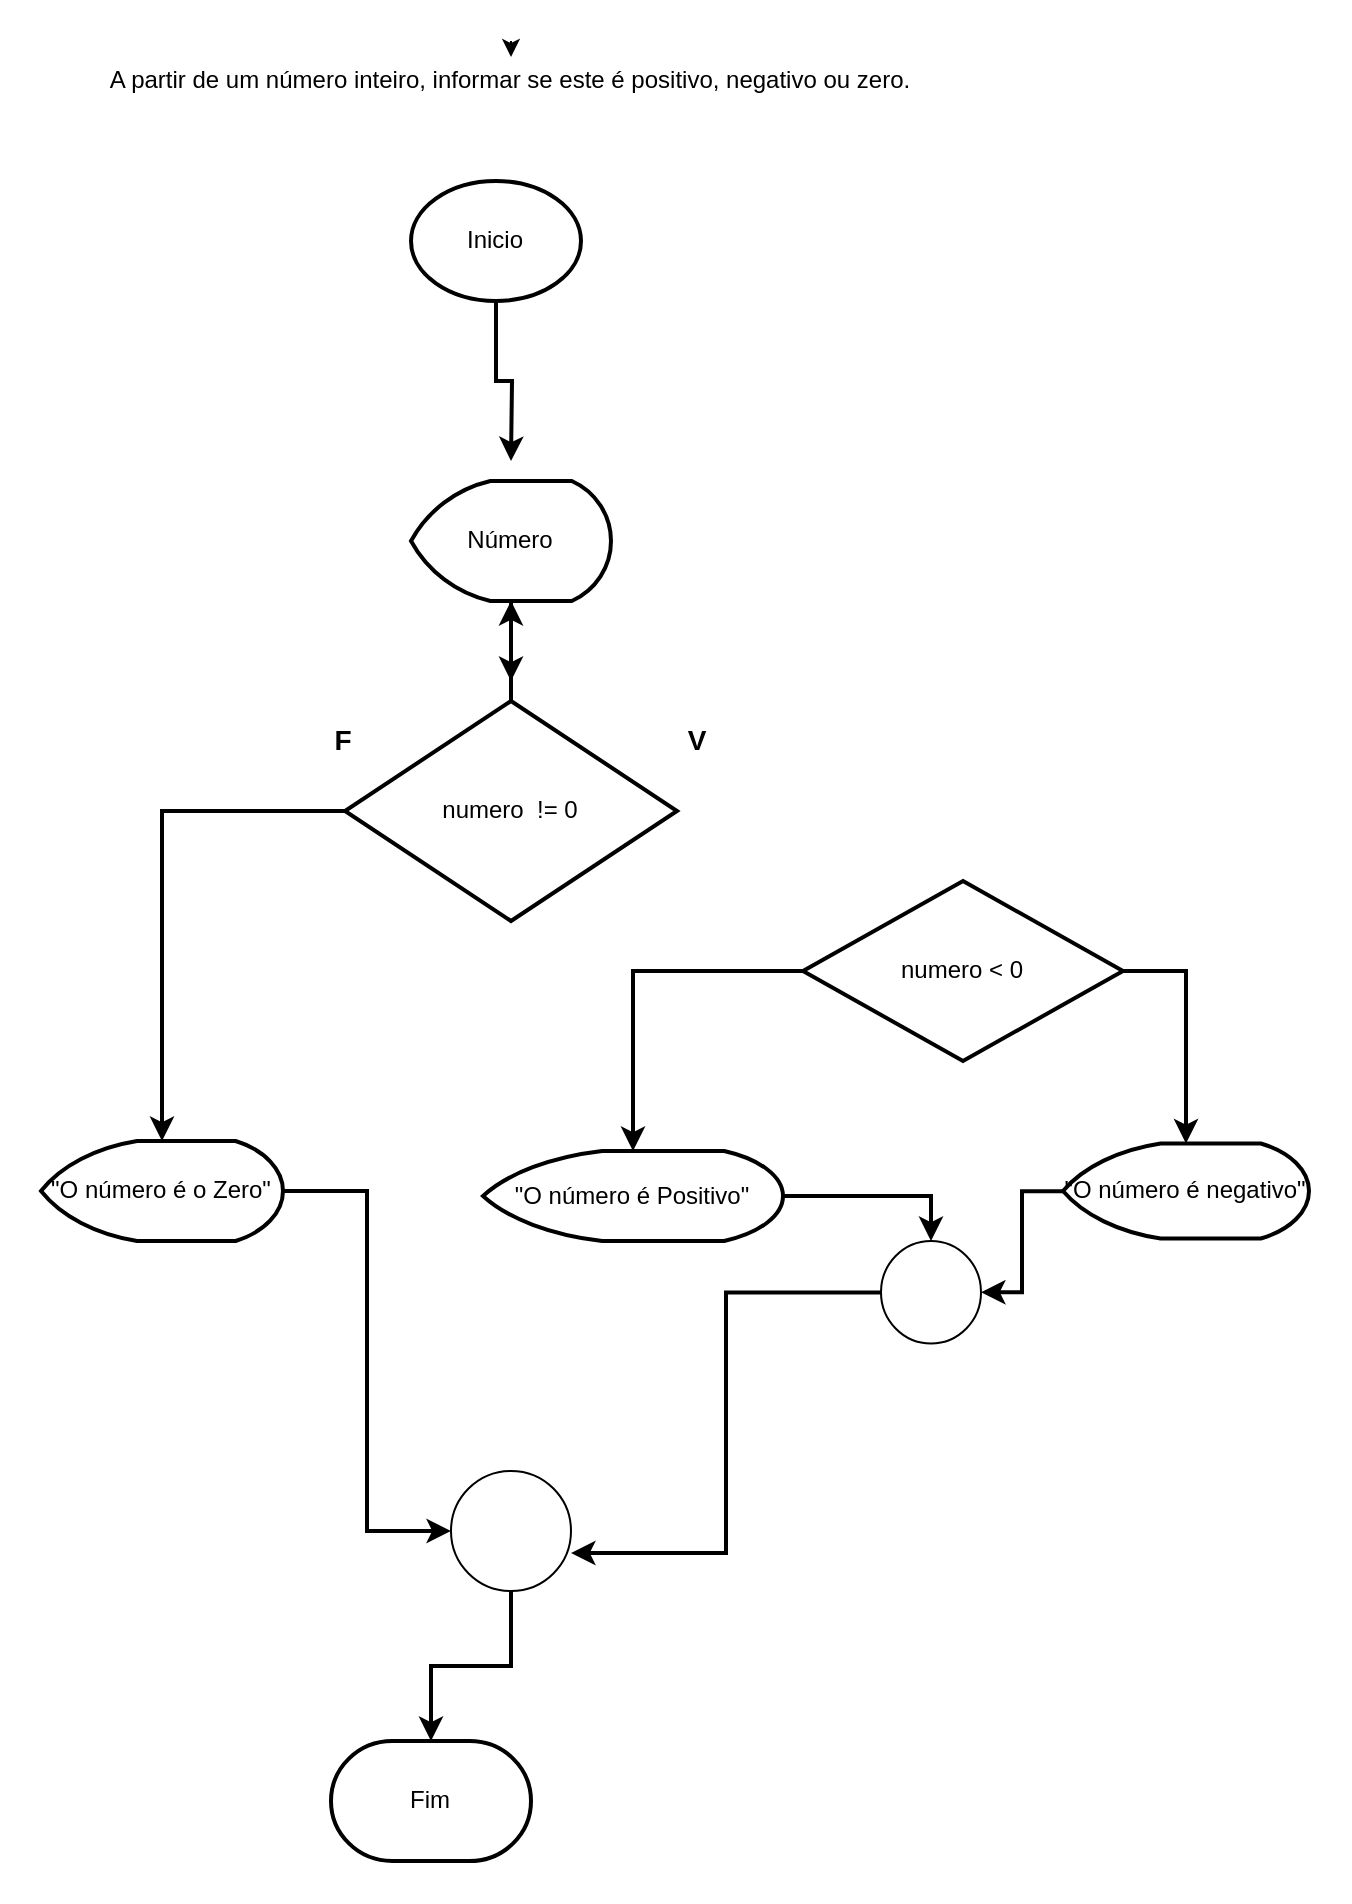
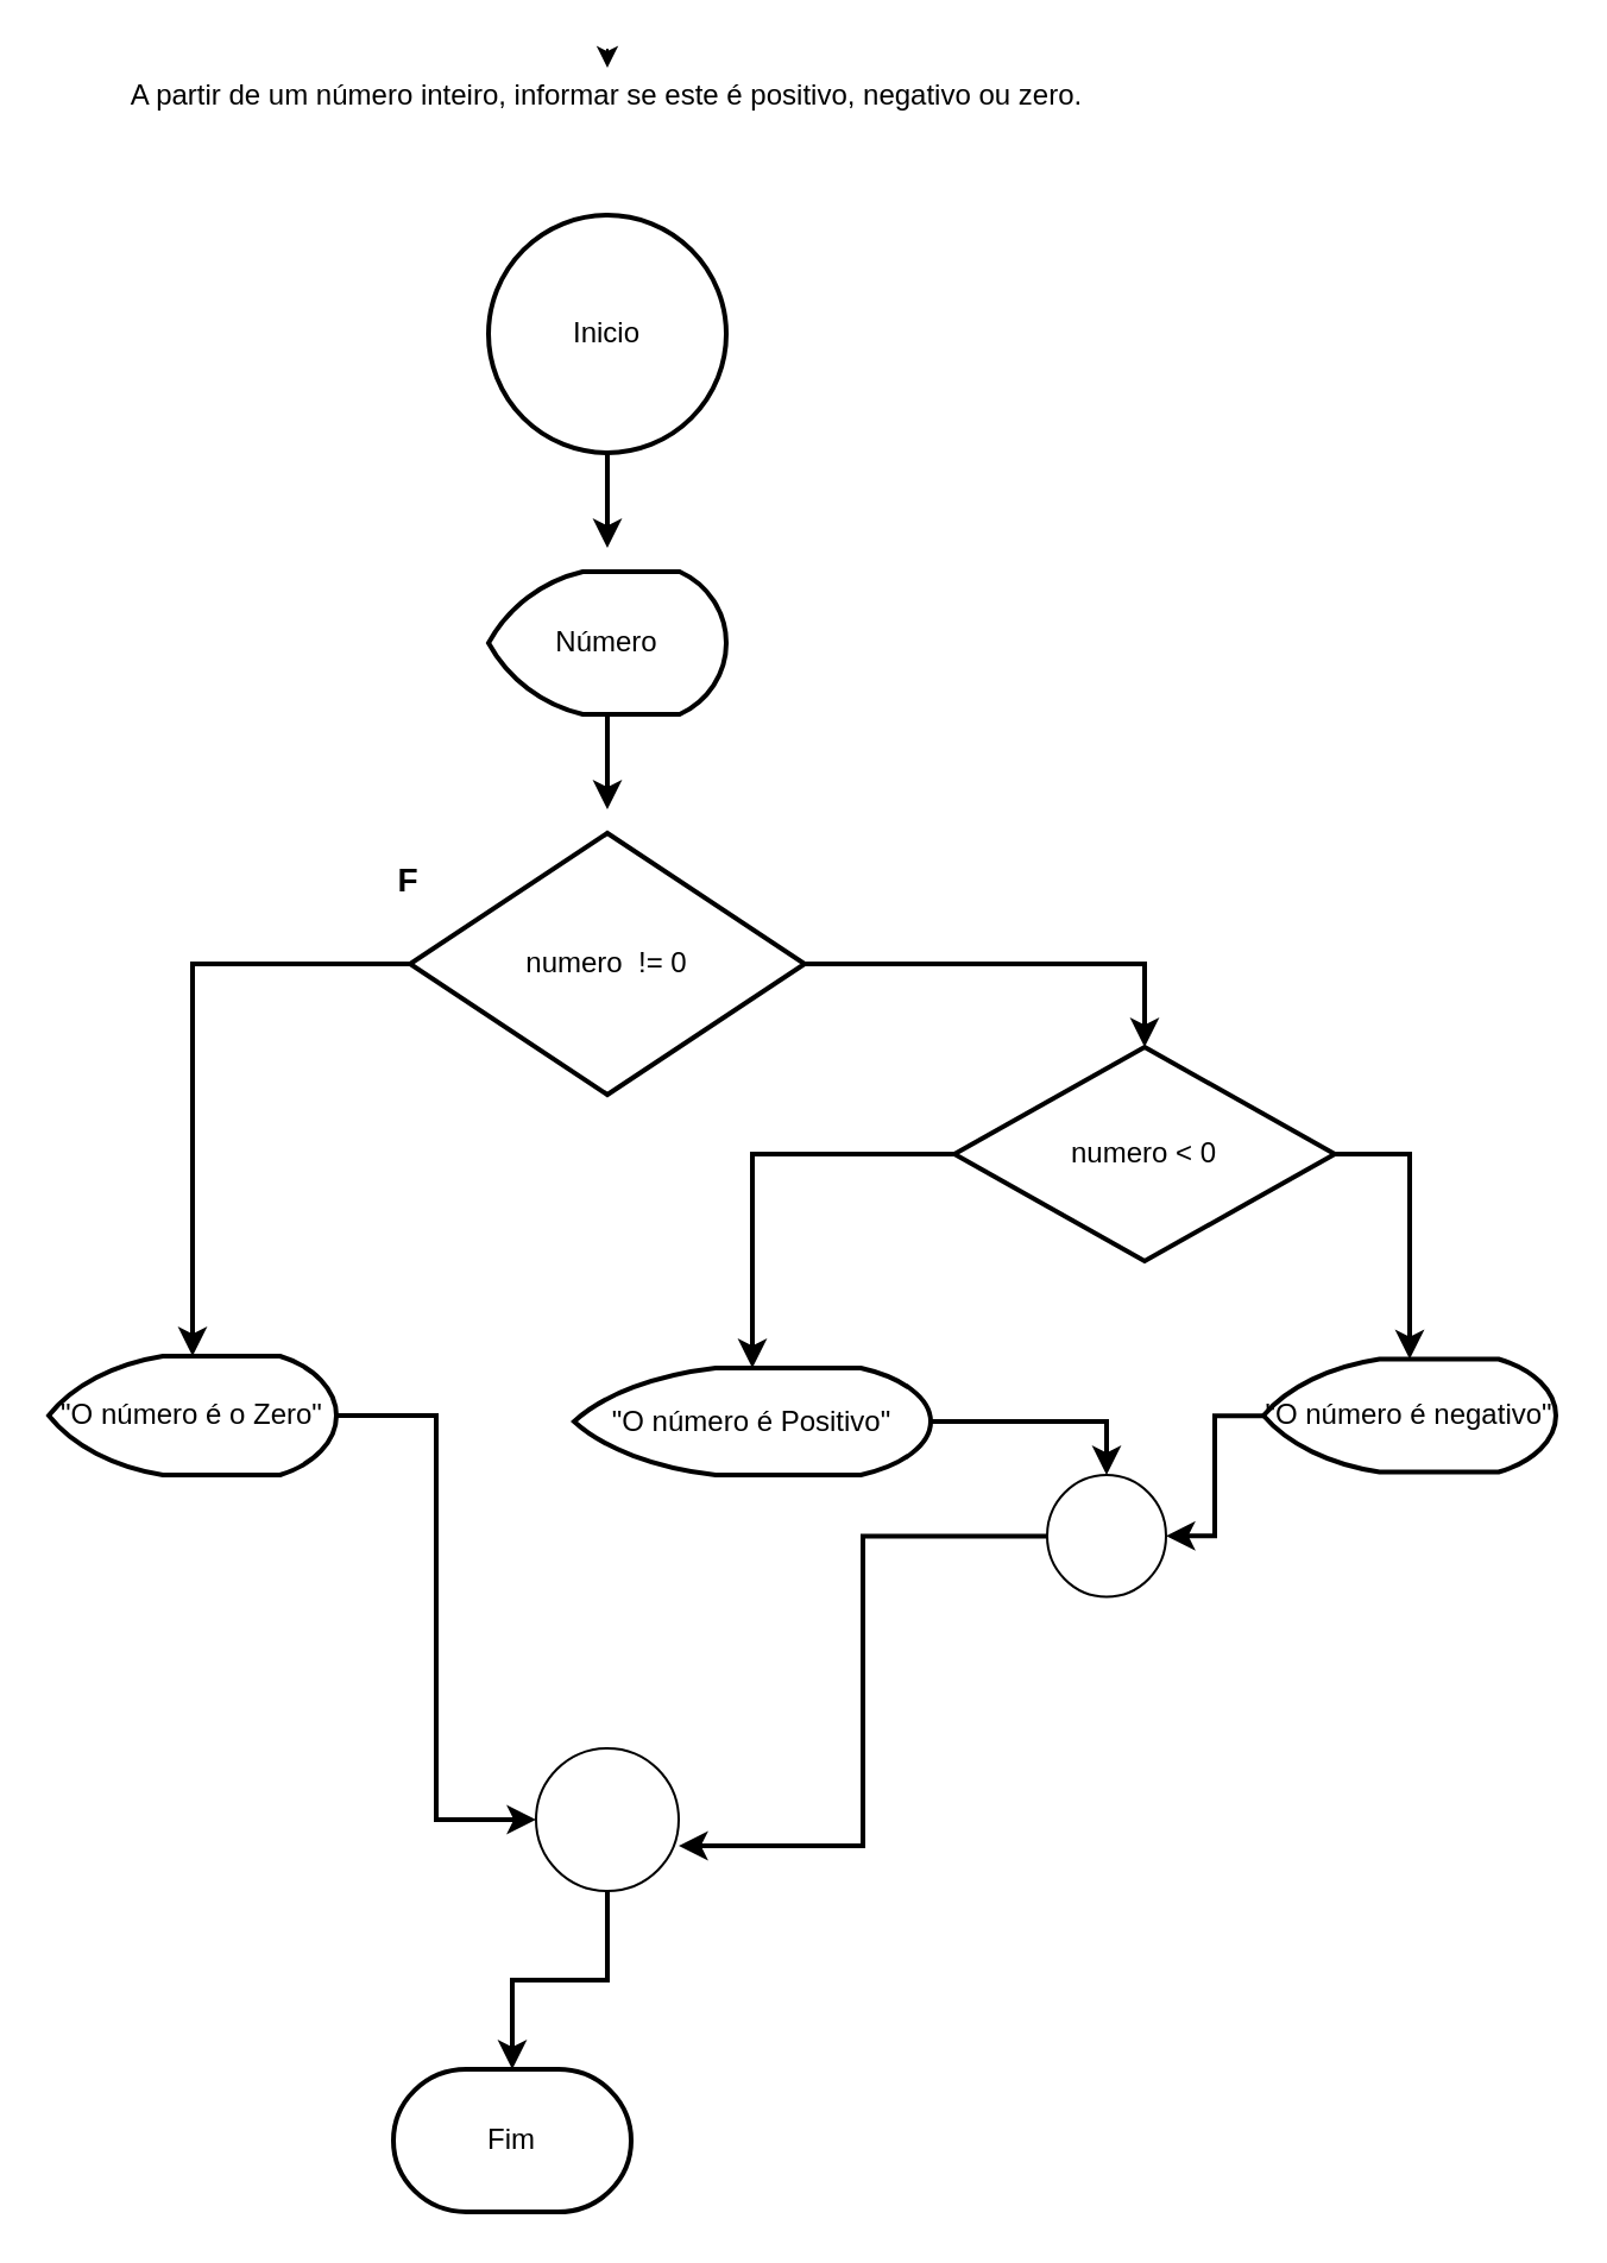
- <mxCell id="5" value="Inicio" style="strokeWidth=2;html=1;shape=mxgraph.flowchart.start_2;whiteSpace=wrap;" vertex="1" parent="1"><mxGeometry x="205" y="90" width="85" height="60" as="geometry" /></mxCell>
+ <mxCell id="5" value="Inicio" style="strokeWidth=2;html=1;shape=mxgraph.flowchart.start_2;whiteSpace=wrap;" vertex="1" parent="1"><mxGeometry x="205" y="90" width="100" height="100" as="geometry" /></mxCell>
- <mxCell id="8" style="edgeStyle=orthogonalEdgeStyle;rounded=0;orthogonalLoop=1;jettySize=auto;html=1;strokeWidth=2;" edge="1" parent="1" source="10" target="7"><mxGeometry relative="1" as="geometry" /></mxCell>
+ <mxCell id="8" style="edgeStyle=orthogonalEdgeStyle;rounded=0;orthogonalLoop=1;jettySize=auto;html=1;entryX=0.5;entryY=0;entryDx=0;entryDy=0;entryPerimeter=0;strokeWidth=2;" edge="1" parent="1" source="10" target="13"><mxGeometry relative="1" as="geometry" /></mxCell>
- <mxCell id="26" value="&lt;b&gt;&lt;font style=&quot;font-size: 14px&quot;&gt;V&lt;/font&gt;&lt;/b&gt;" style="text;html=1;align=center;verticalAlign=middle;resizable=0;points=[];autosize=1;" vertex="1" parent="1"><mxGeometry x="338" y="360" width="20" height="20" as="geometry" /></mxCell>
